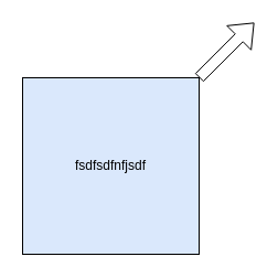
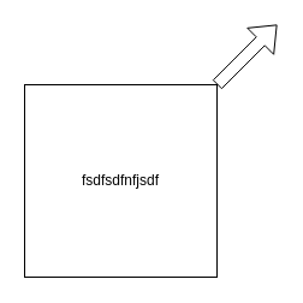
- <mxCell id="2" value="fsdfsdfnfjsdf" style="whiteSpace=wrap;html=1;aspect=fixed;fillColor=#dae8fc;" vertex="1" parent="1"><mxGeometry x="20" y="70" width="160" height="160" as="geometry" /></mxCell>
+ <mxCell id="2" value="fsdfsdfnfjsdf" style="whiteSpace=wrap;html=1;aspect=fixed;" vertex="1" parent="1"><mxGeometry x="20" y="70" width="160" height="160" as="geometry" /></mxCell>
